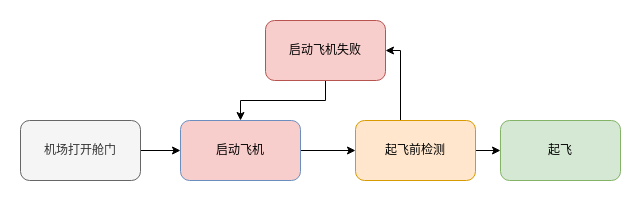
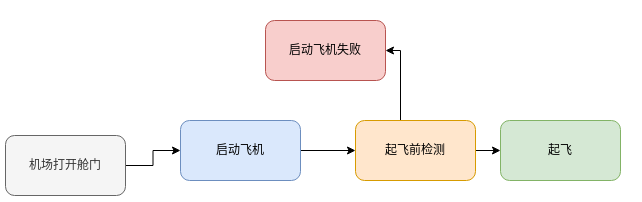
- <mxCell id="10" value="" style="edgeStyle=orthogonalEdgeStyle;rounded=0;orthogonalLoop=1;jettySize=auto;html=1;" edge="1" parent="1" source="11" target="5"><mxGeometry relative="1" as="geometry" /></mxCell>
- <mxCell id="3" value="机场打开舱门" style="rounded=1;whiteSpace=wrap;html=1;fillColor=#f5f5f5;strokeColor=#666666;fontColor=#333333;" vertex="1" parent="1"><mxGeometry x="20" y="120" width="120" height="60" as="geometry" /></mxCell>
+ <mxCell id="3" value="机场打开舱门" style="rounded=1;whiteSpace=wrap;html=1;fillColor=#f5f5f5;strokeColor=#666666;fontColor=#333333;" vertex="1" parent="1"><mxGeometry x="5" y="135" width="120" height="60" as="geometry" /></mxCell>
- <mxCell id="5" value="启动飞机" style="rounded=1;whiteSpace=wrap;html=1;fillColor=#f8cecc;strokeColor=#6c8ebf;" vertex="1" parent="1"><mxGeometry x="180" y="120" width="120" height="60" as="geometry" /></mxCell>
+ <mxCell id="5" value="启动飞机" style="rounded=1;whiteSpace=wrap;html=1;fillColor=#dae8fc;strokeColor=#6c8ebf;" vertex="1" parent="1"><mxGeometry x="180" y="120" width="120" height="60" as="geometry" /></mxCell>
